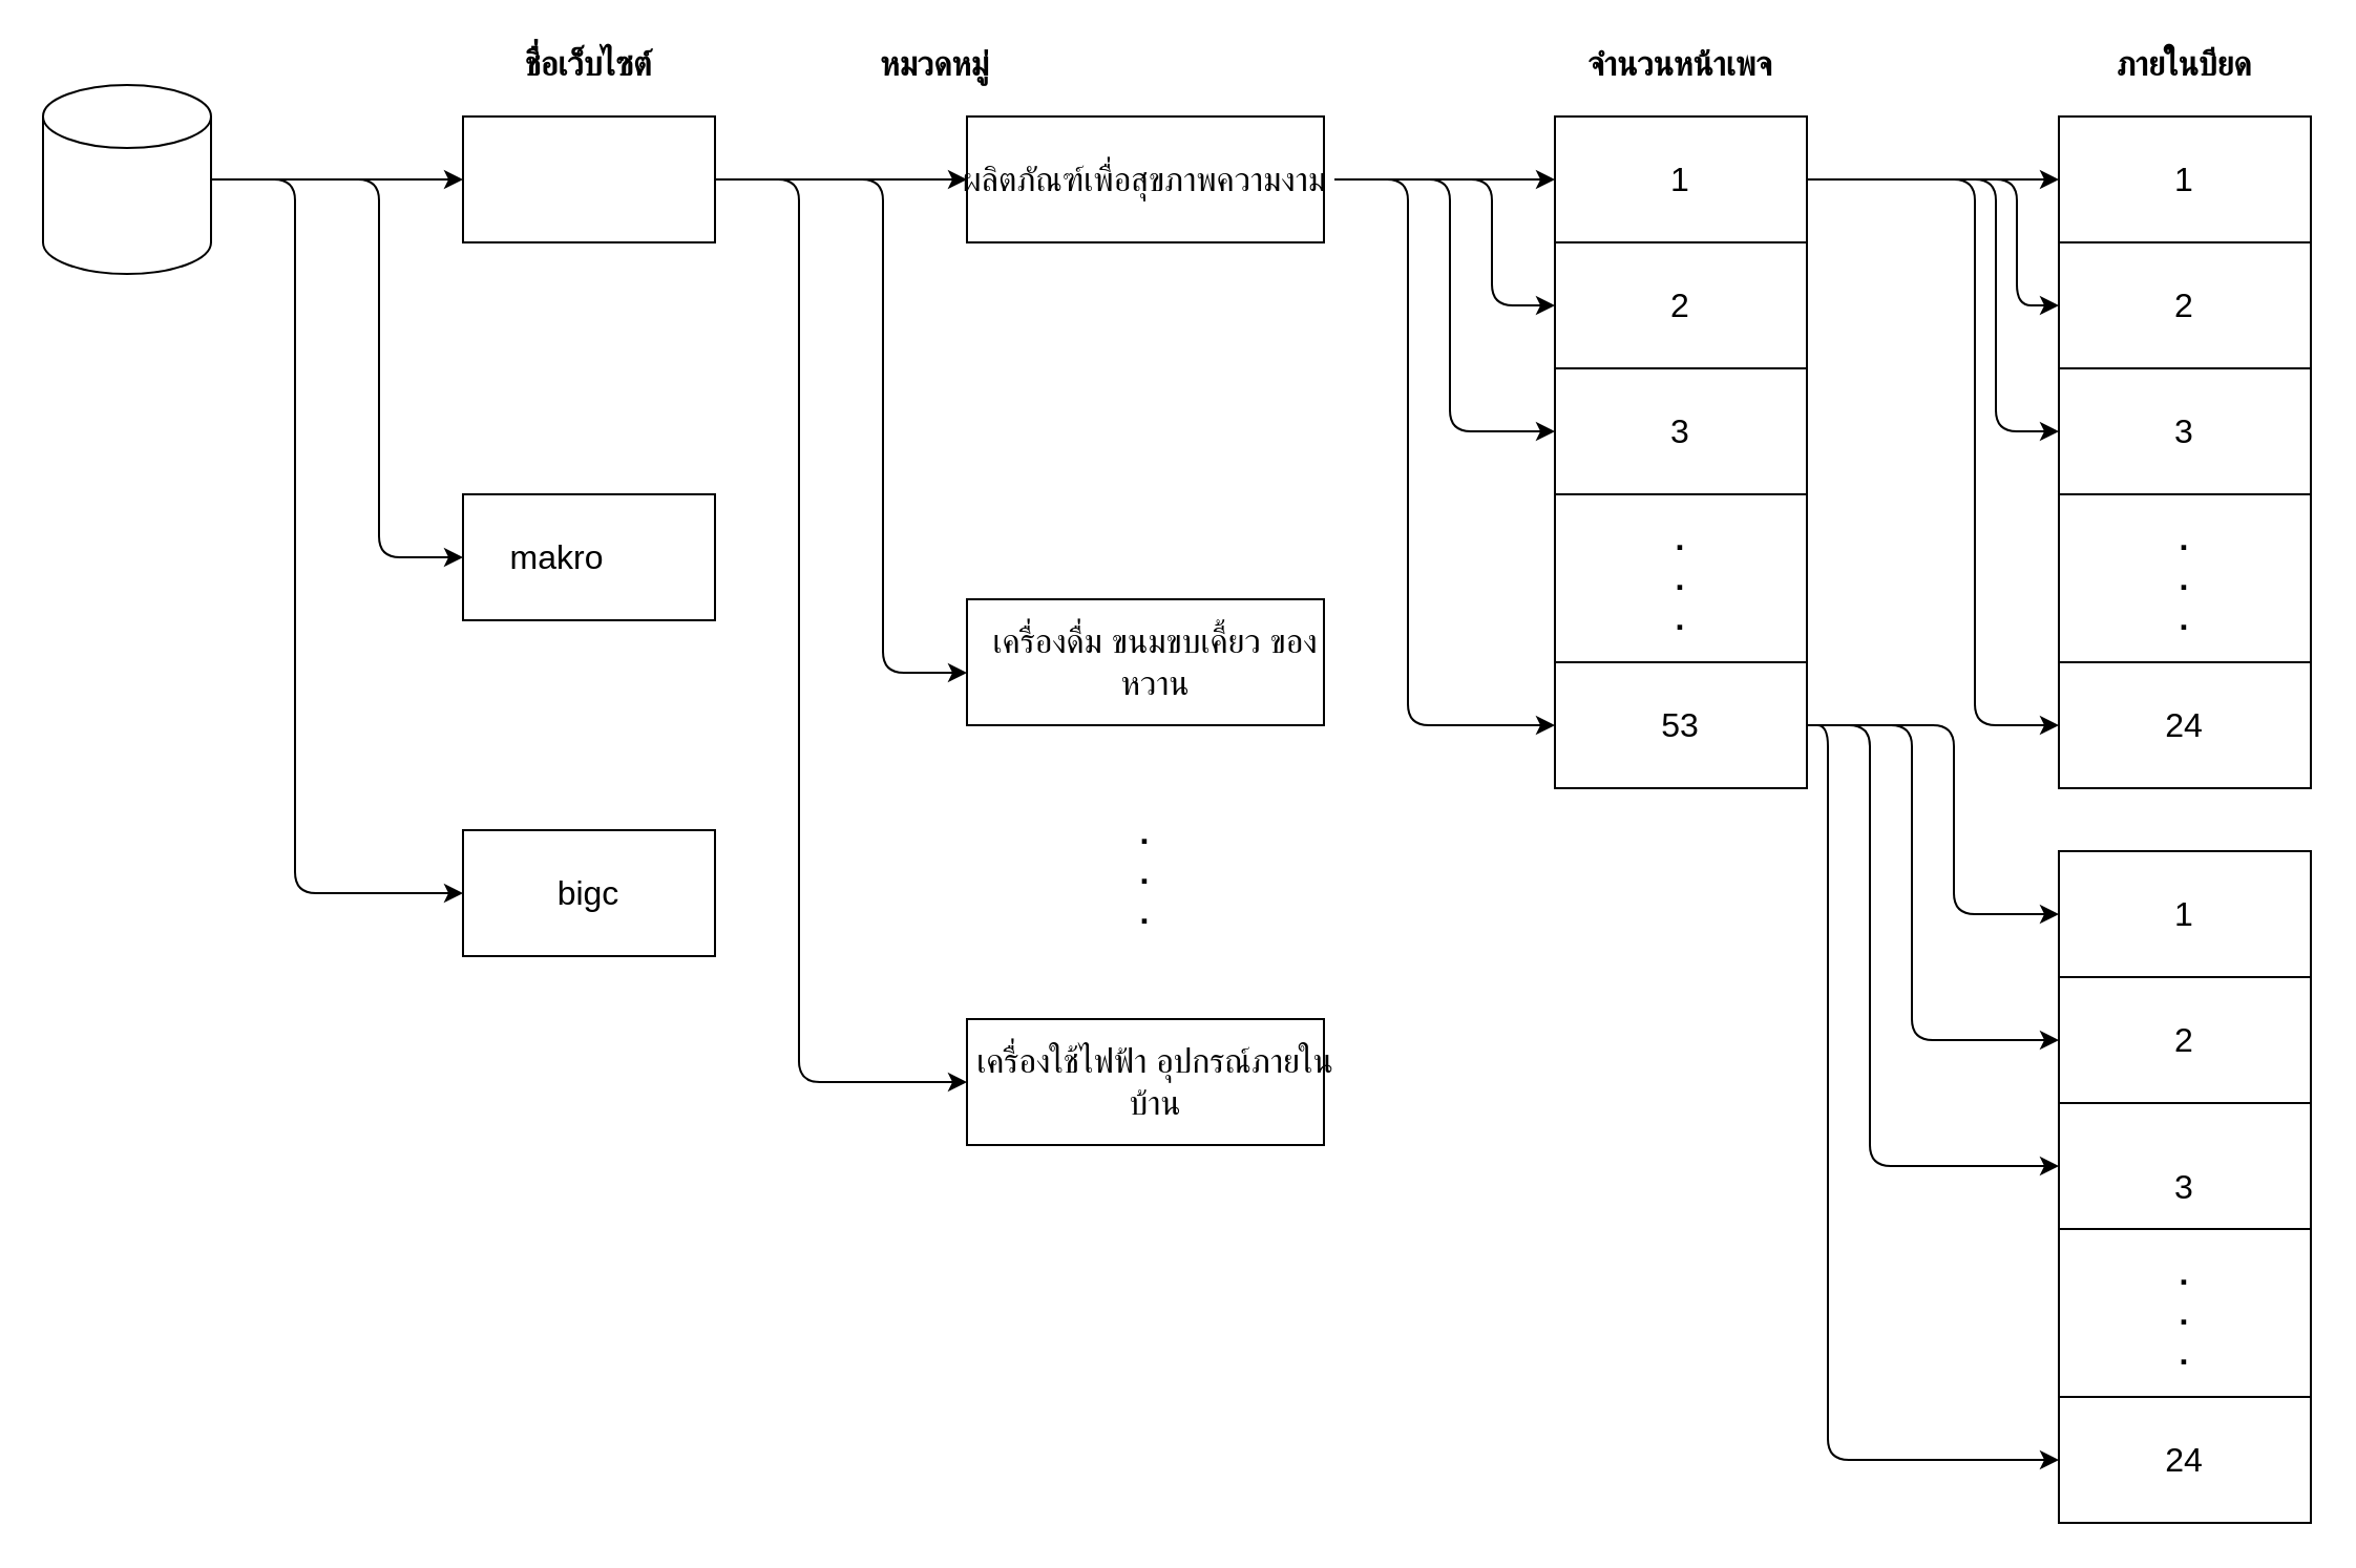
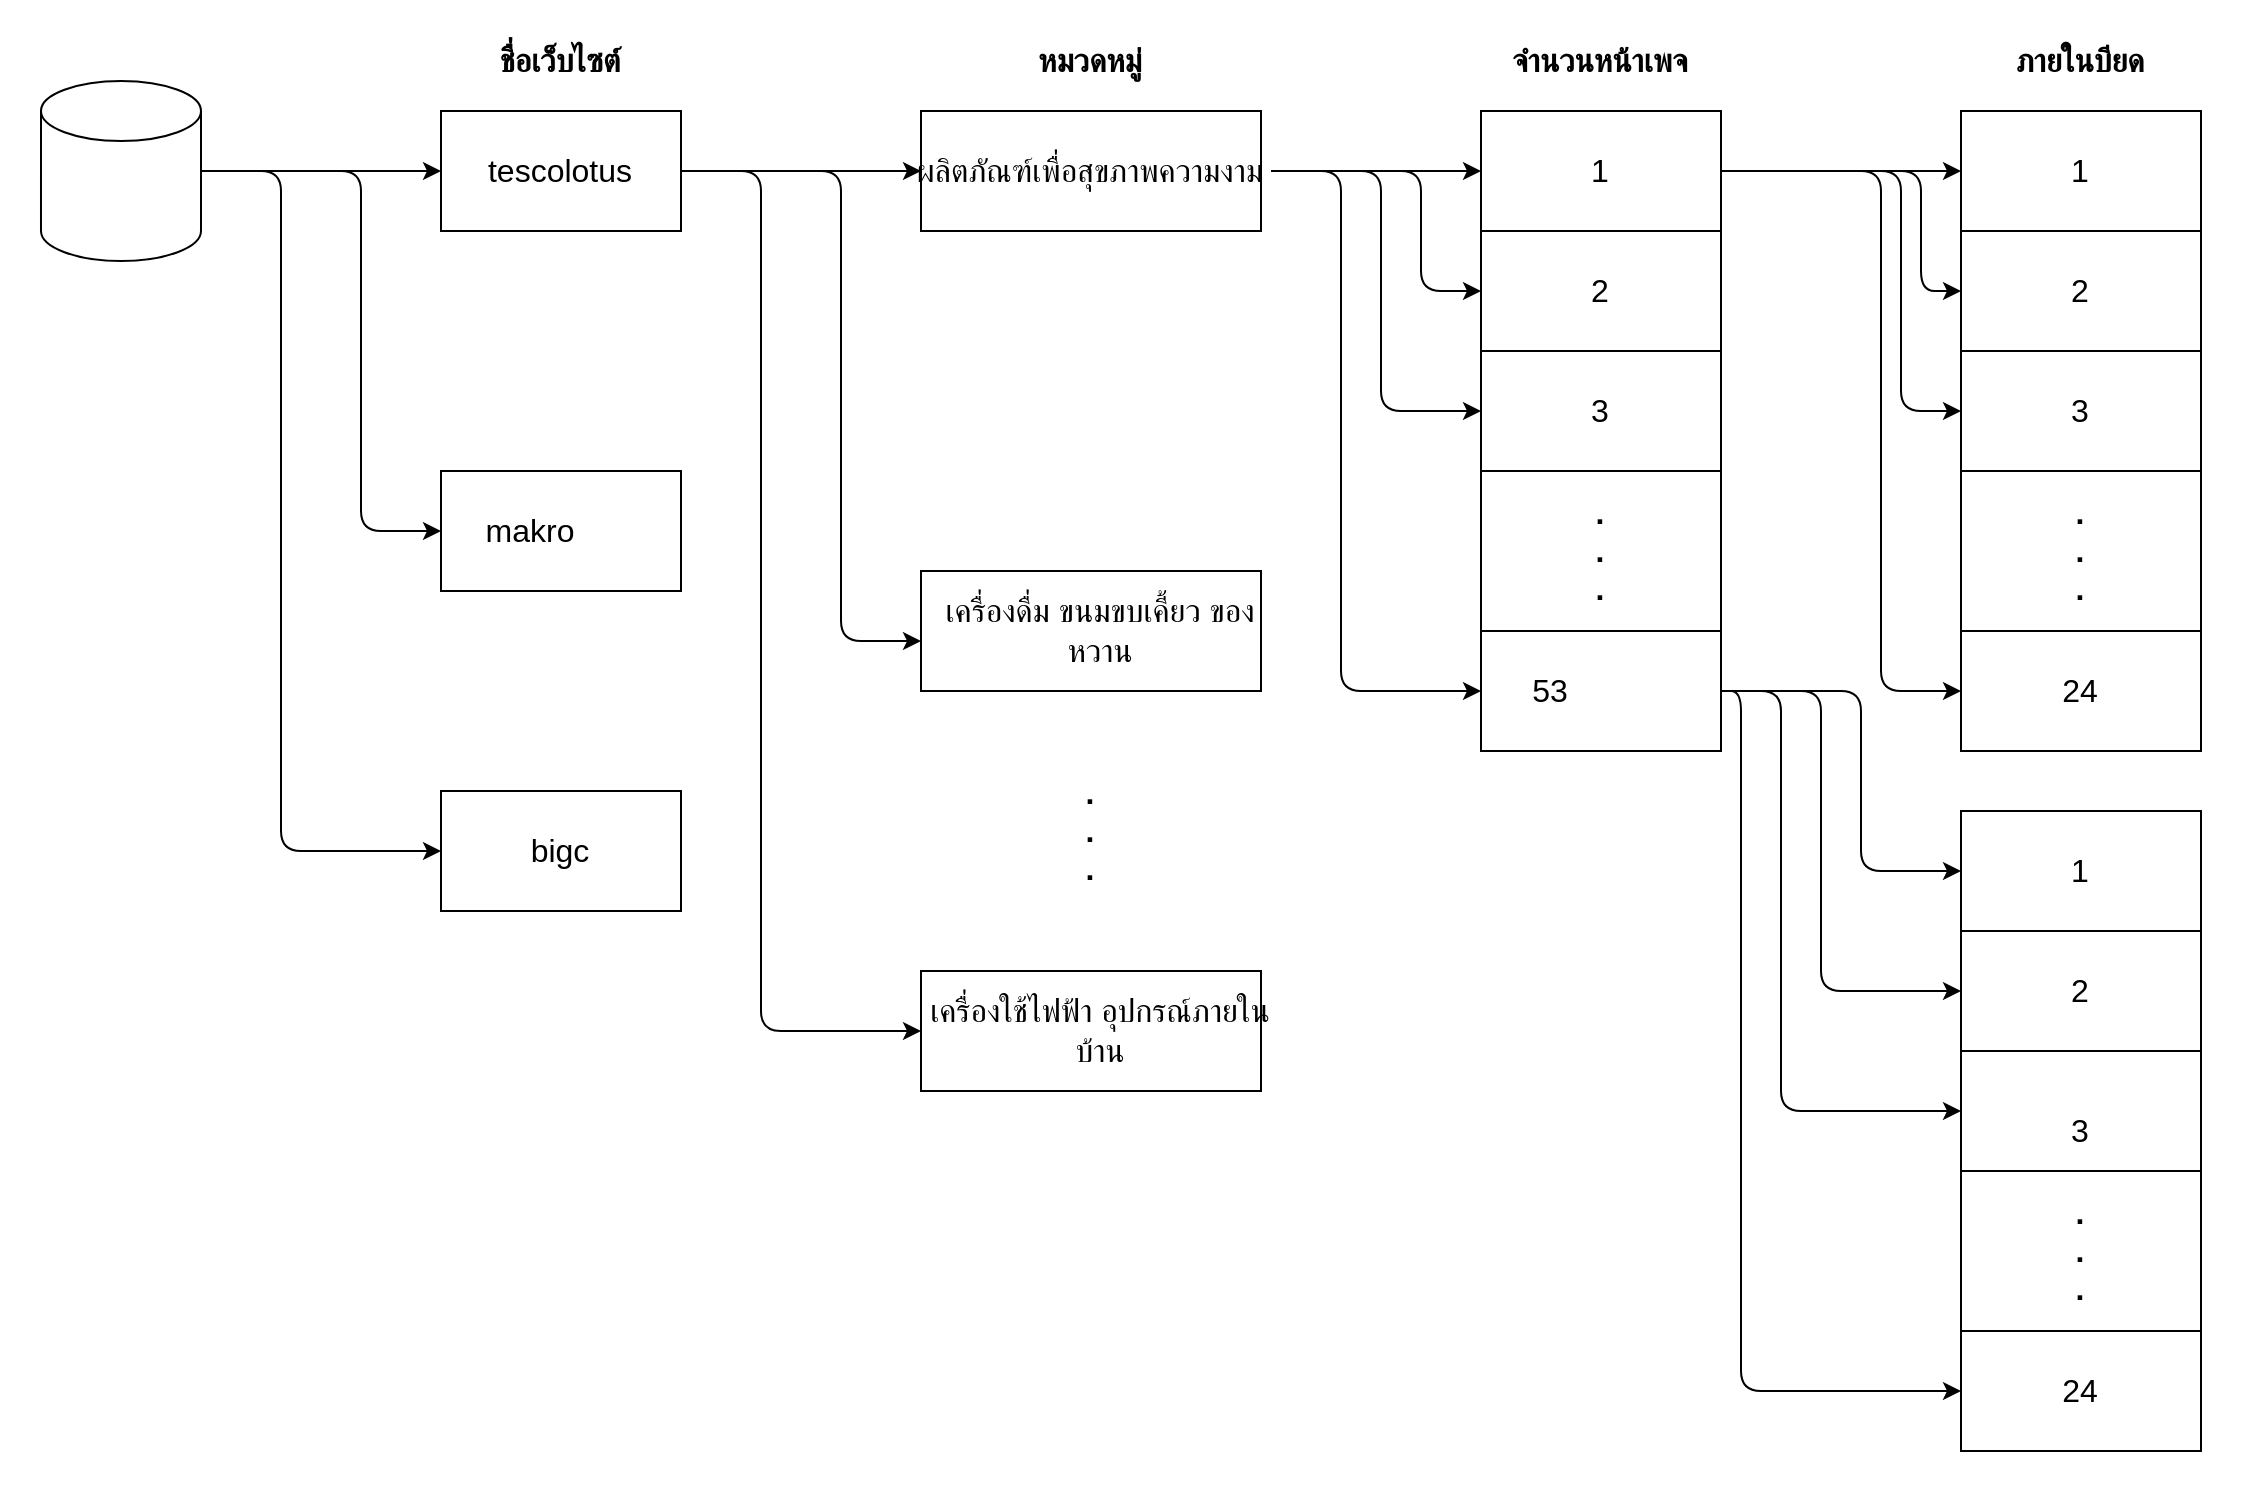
- <mxCell id="58" value="&lt;b&gt;หมวดหมู่&lt;/b&gt;" style="text;html=1;strokeColor=none;fillColor=none;align=center;verticalAlign=middle;whiteSpace=wrap;rounded=0;fontSize=16;" vertex="1" parent="1"><mxGeometry x="405" y="20" width="80" height="20" as="geometry" /></mxCell>
+ <mxCell id="58" value="&lt;b&gt;หมวดหมู่&lt;/b&gt;" style="text;html=1;strokeColor=none;fillColor=none;align=center;verticalAlign=middle;whiteSpace=wrap;rounded=0;fontSize=16;" vertex="1" parent="1"><mxGeometry x="505" y="20" width="80" height="20" as="geometry" /></mxCell>
+ <mxCell id="14" value="tescolotus" style="text;html=1;strokeColor=none;fillColor=none;align=center;verticalAlign=middle;whiteSpace=wrap;rounded=0;fontSize=16;" vertex="1" parent="1"><mxGeometry x="250" y="75" width="60" height="20" as="geometry" /></mxCell>
- <mxCell id="23" value="53" style="text;html=1;strokeColor=none;fillColor=none;align=center;verticalAlign=middle;whiteSpace=wrap;rounded=0;fontSize=16;" vertex="1" parent="1"><mxGeometry x="775" y="335" width="50" height="20" as="geometry" /></mxCell>
+ <mxCell id="23" value="53" style="text;html=1;strokeColor=none;fillColor=none;align=center;verticalAlign=middle;whiteSpace=wrap;rounded=0;fontSize=16;" vertex="1" parent="1"><mxGeometry x="750" y="335" width="50" height="20" as="geometry" /></mxCell>
